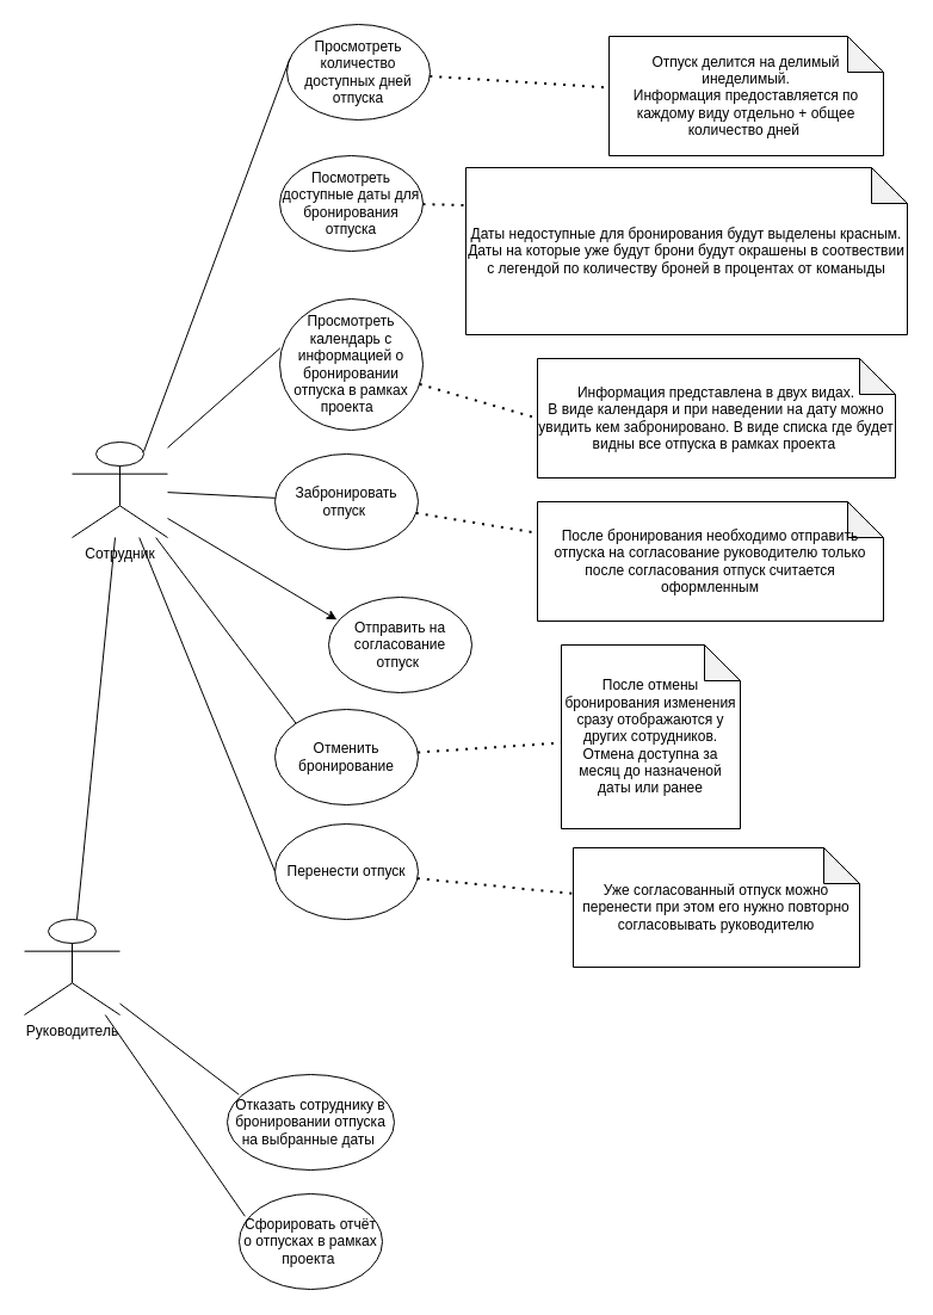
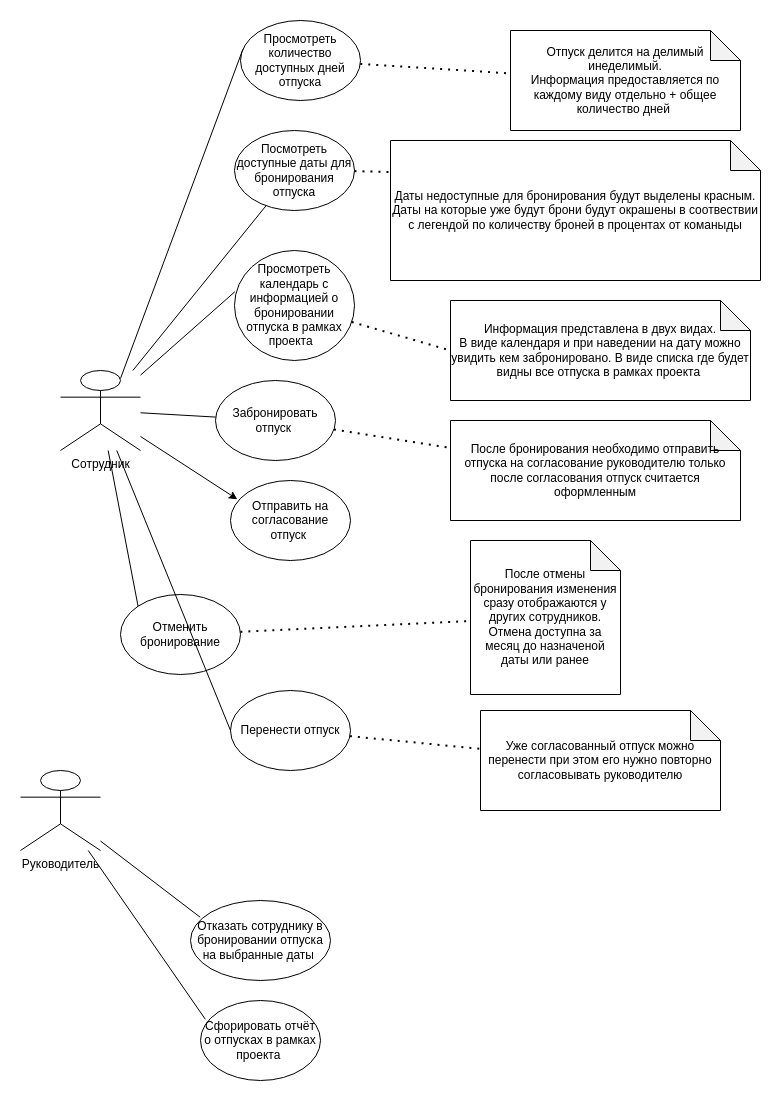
- <mxCell id="10" value="Забронировать отпуск&amp;nbsp;" style="ellipse;whiteSpace=wrap;html=1;" vertex="1" parent="1"><mxGeometry x="230" y="380" width="120" height="80" as="geometry" /></mxCell>
+ <mxCell id="10" value="Забронировать отпуск&amp;nbsp;" style="ellipse;whiteSpace=wrap;html=1;" vertex="1" parent="1"><mxGeometry x="215" y="380" width="120" height="80" as="geometry" /></mxCell>
- <mxCell id="12" value="Отправить на согласование отпуск&amp;nbsp;" style="ellipse;whiteSpace=wrap;html=1;" vertex="1" parent="1"><mxGeometry x="275" y="500" width="120" height="80" as="geometry" /></mxCell>
+ <mxCell id="12" value="Отправить на согласование отпуск&amp;nbsp;" style="ellipse;whiteSpace=wrap;html=1;" vertex="1" parent="1"><mxGeometry x="230" y="480" width="120" height="80" as="geometry" /></mxCell>
- <mxCell id="7" value="" style="endArrow=none;html=1;" edge="1" parent="1" source="2" target="3"><mxGeometry width="50" height="50" relative="1" as="geometry"><mxPoint x="370" y="550" as="sourcePoint" /><mxPoint x="420" y="500" as="targetPoint" /></mxGeometry></mxCell>
+ <mxCell id="7" value="" style="endArrow=none;html=1;" edge="1" parent="1" source="2" target="6"><mxGeometry width="50" height="50" relative="1" as="geometry"><mxPoint x="370" y="550" as="sourcePoint" /><mxPoint x="420" y="500" as="targetPoint" /></mxGeometry></mxCell>
- <mxCell id="14" value="Отменить бронирование" style="ellipse;whiteSpace=wrap;html=1;" vertex="1" parent="1"><mxGeometry x="230" y="594" width="120" height="80" as="geometry" /></mxCell>
+ <mxCell id="14" value="Отменить бронирование" style="ellipse;whiteSpace=wrap;html=1;" vertex="1" parent="1"><mxGeometry x="120" y="594" width="120" height="80" as="geometry" /></mxCell>
